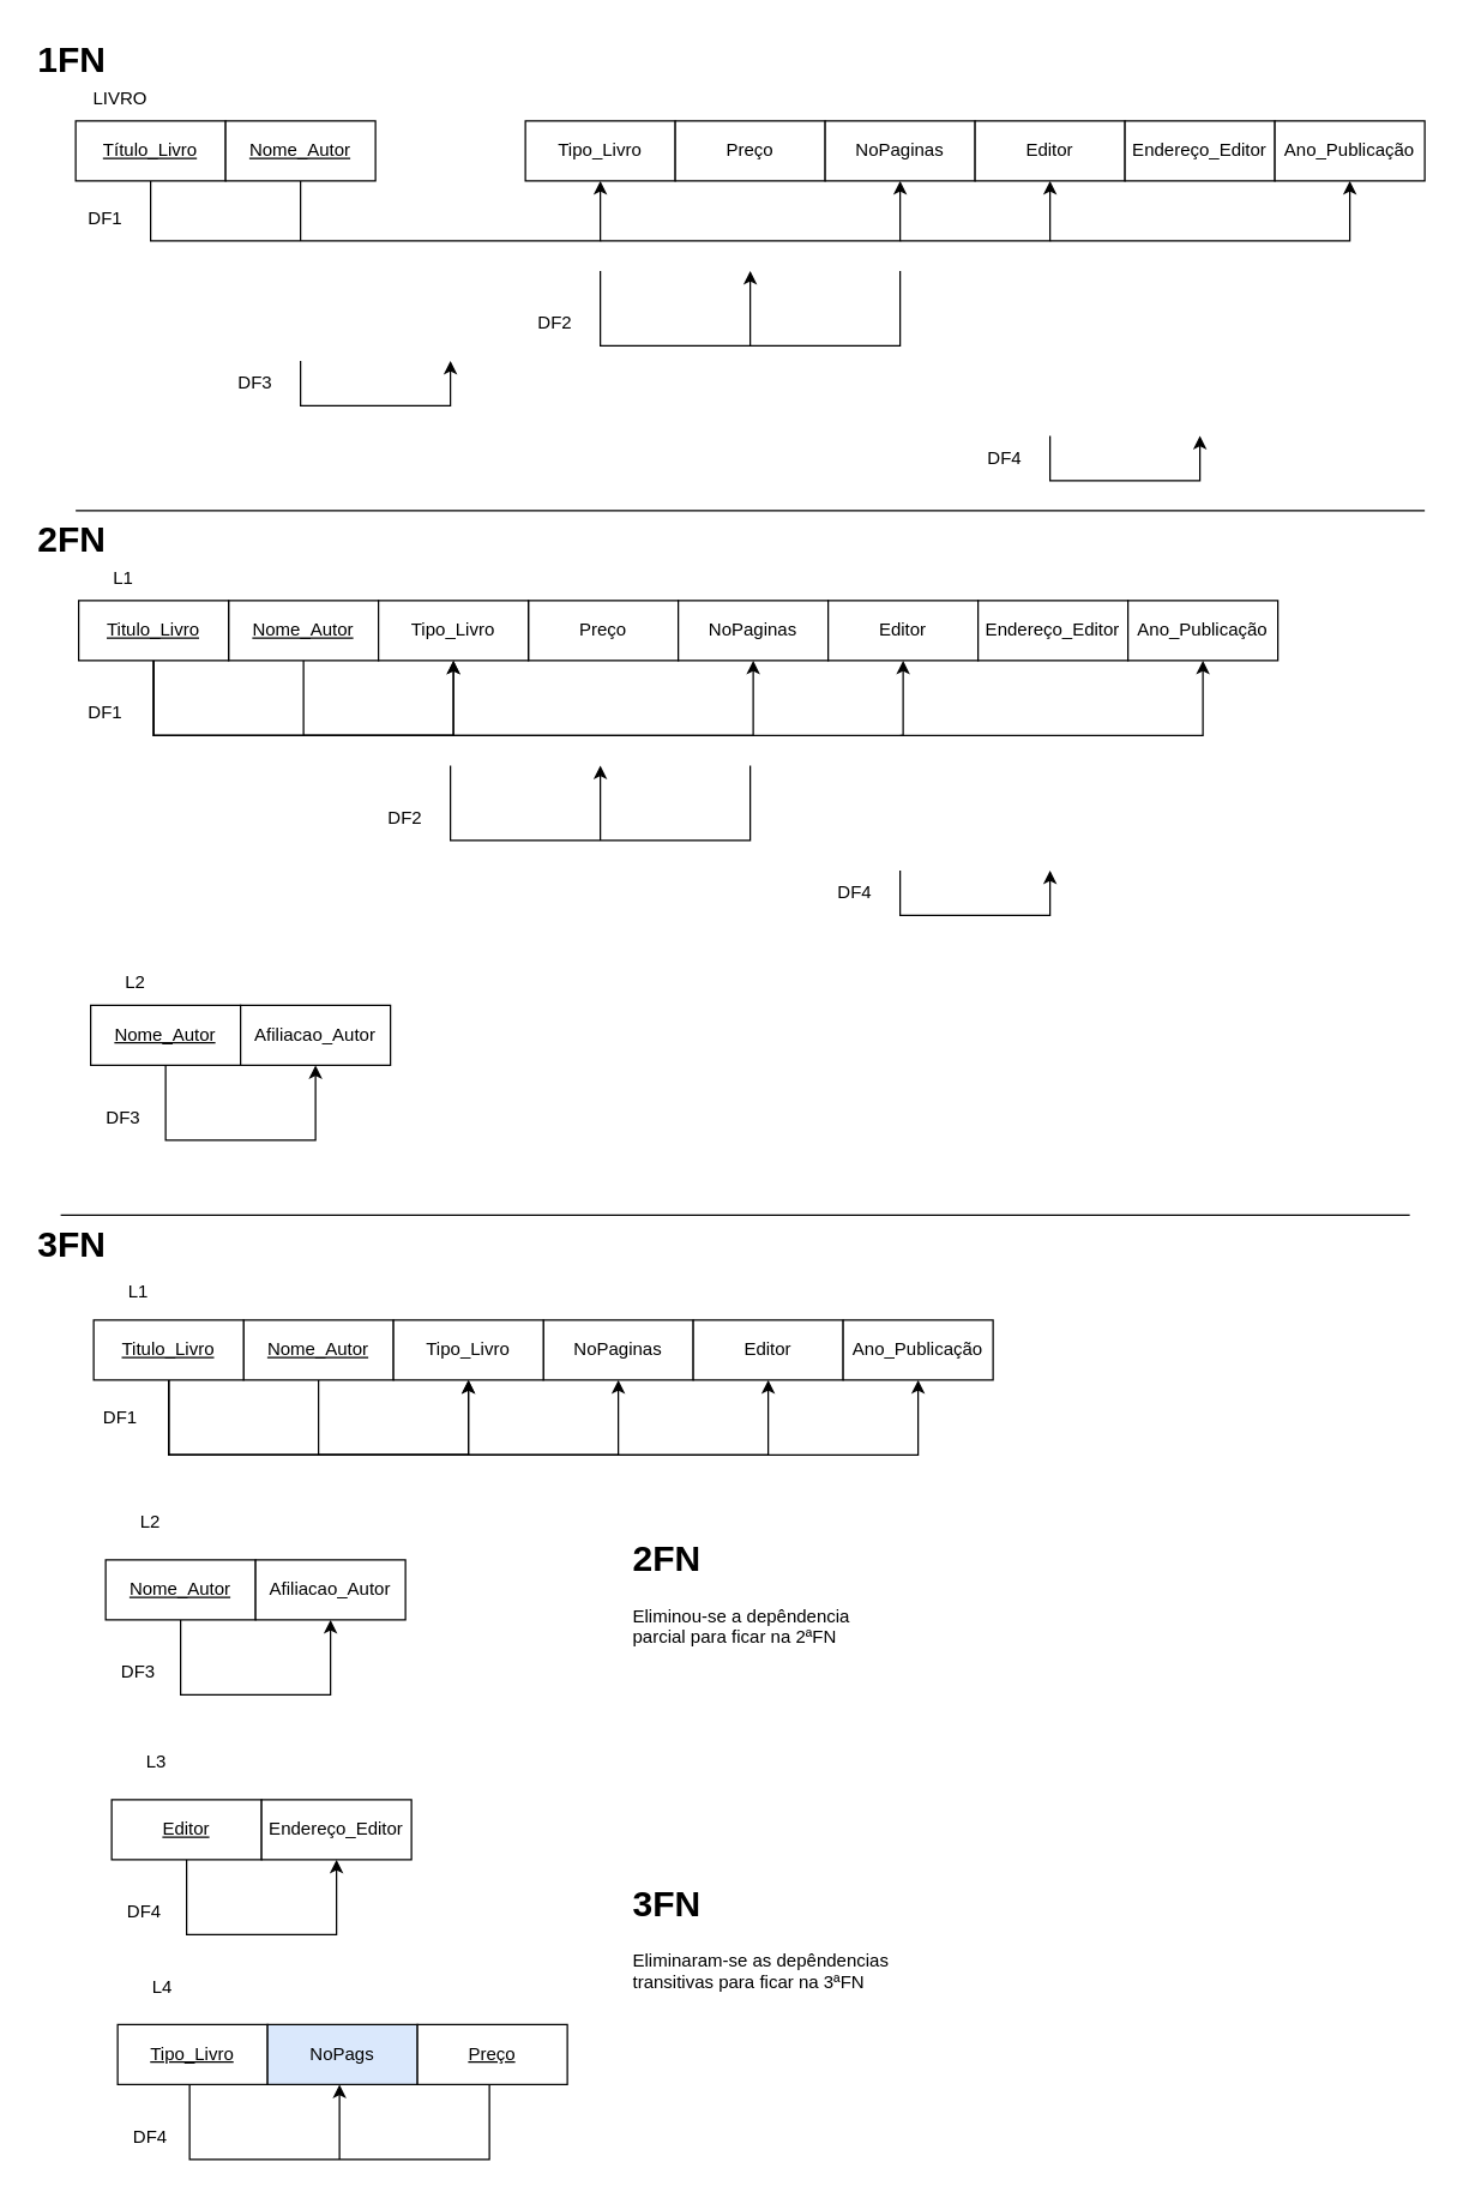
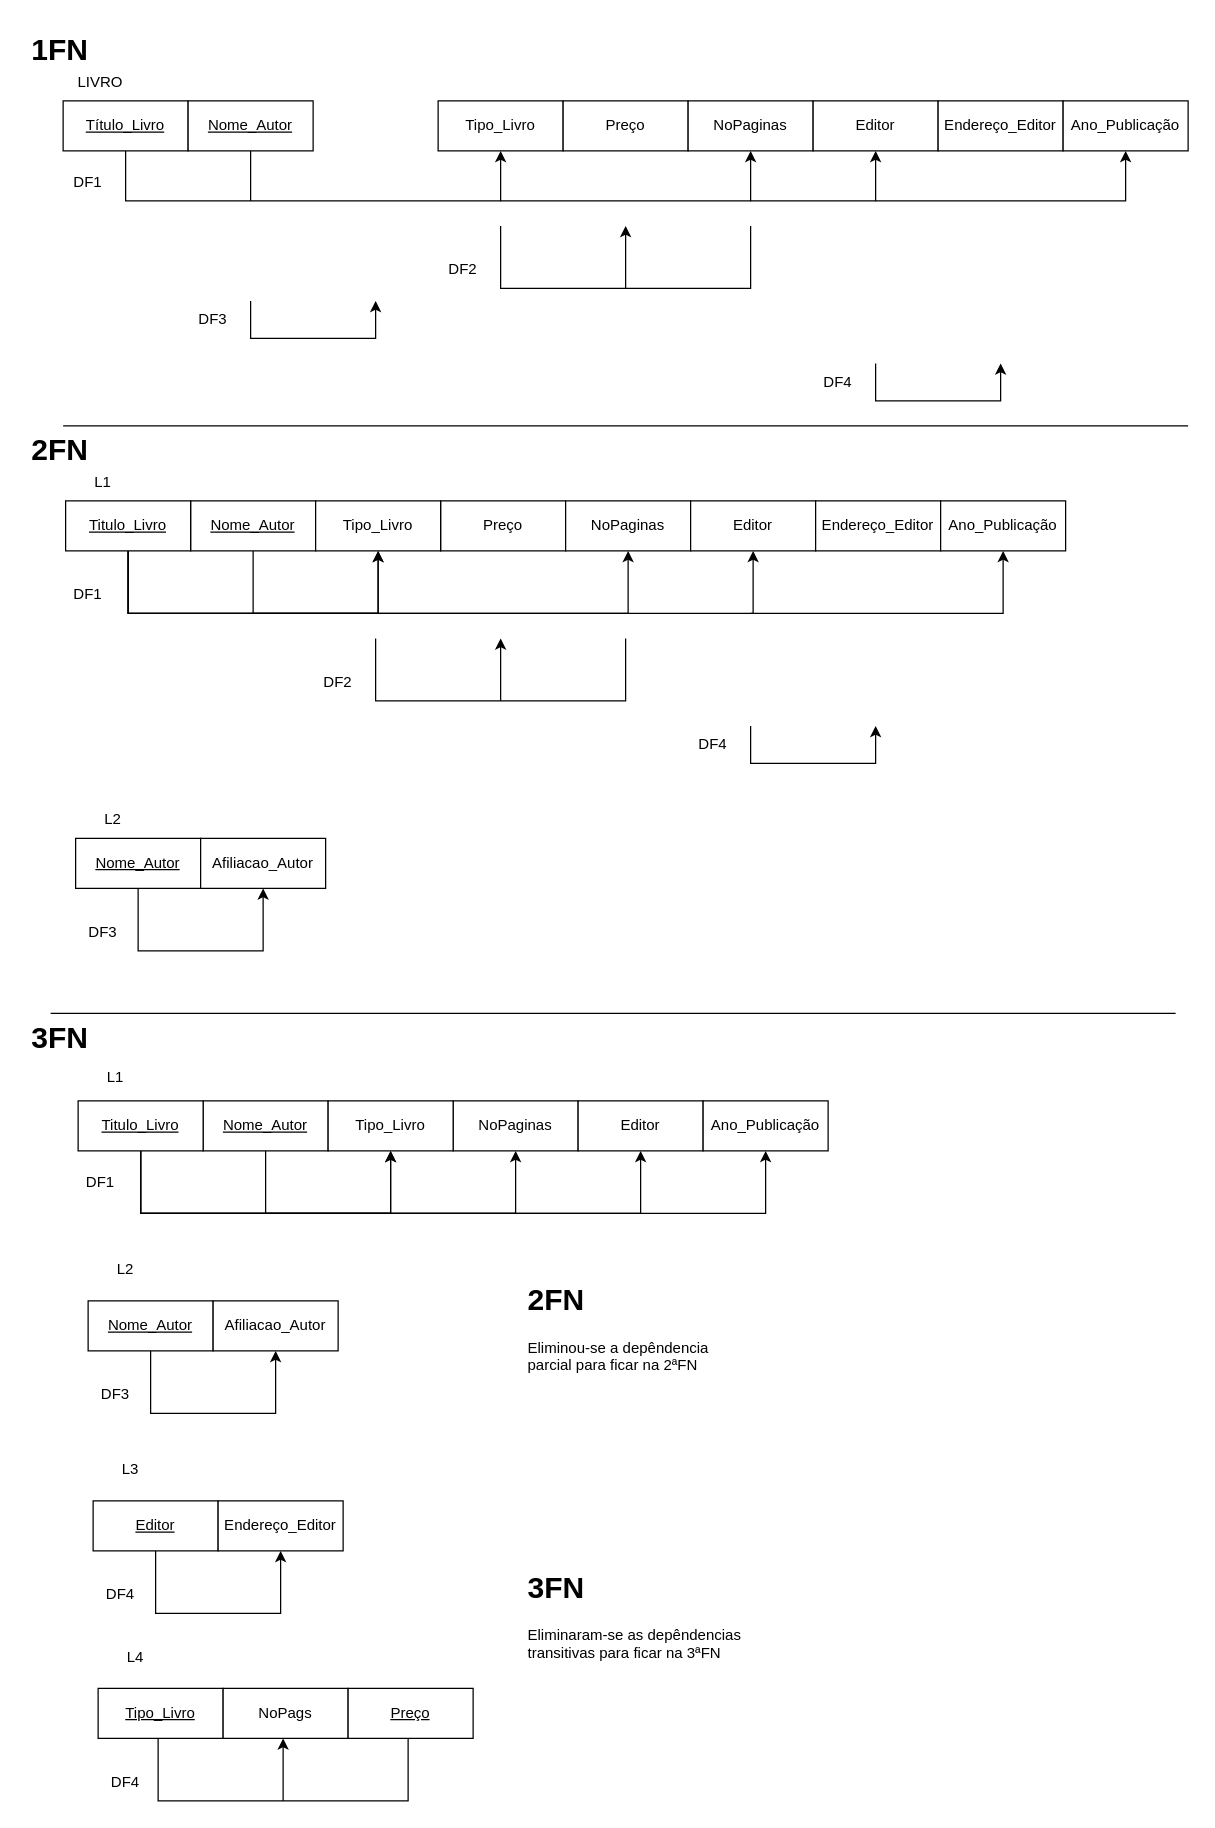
- <mxCell id="77" value="NoPags" style="rounded=0;whiteSpace=wrap;html=1;fillColor=#dae8fc;" vertex="1" parent="1"><mxGeometry x="178" y="1350" width="100" height="40" as="geometry" /></mxCell>
+ <mxCell id="77" value="NoPags" style="rounded=0;whiteSpace=wrap;html=1;" vertex="1" parent="1"><mxGeometry x="178" y="1350" width="100" height="40" as="geometry" /></mxCell>
